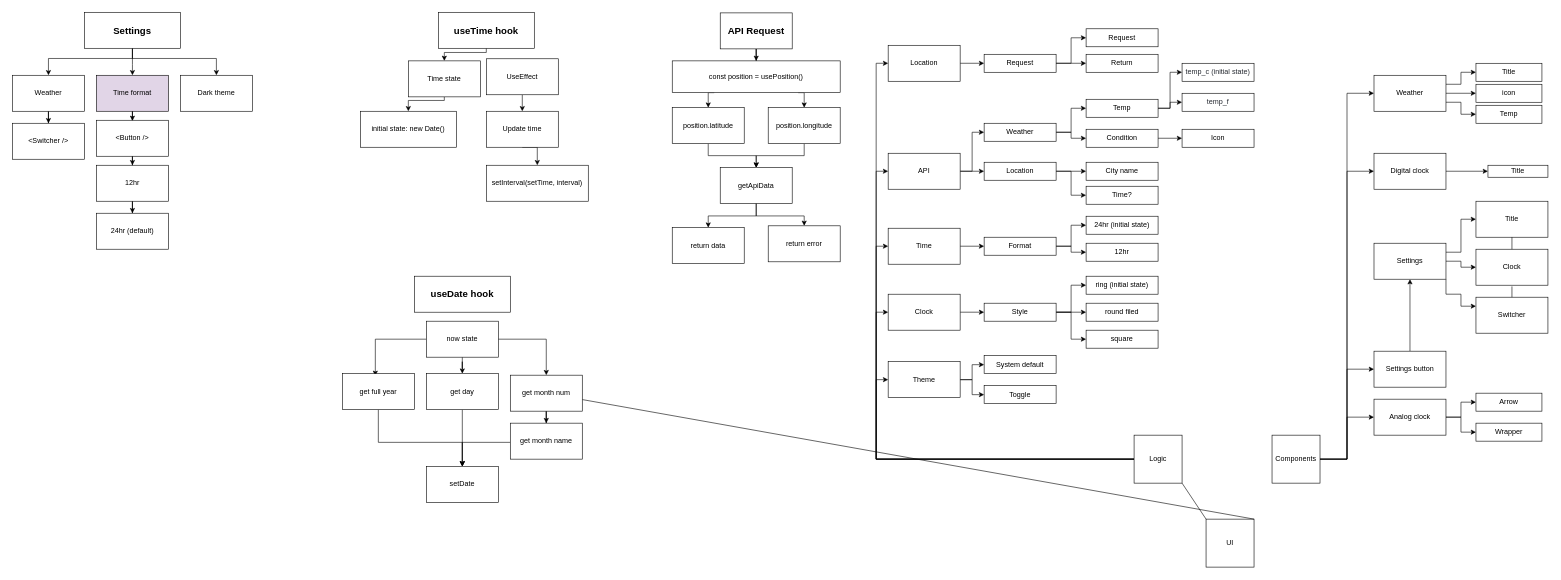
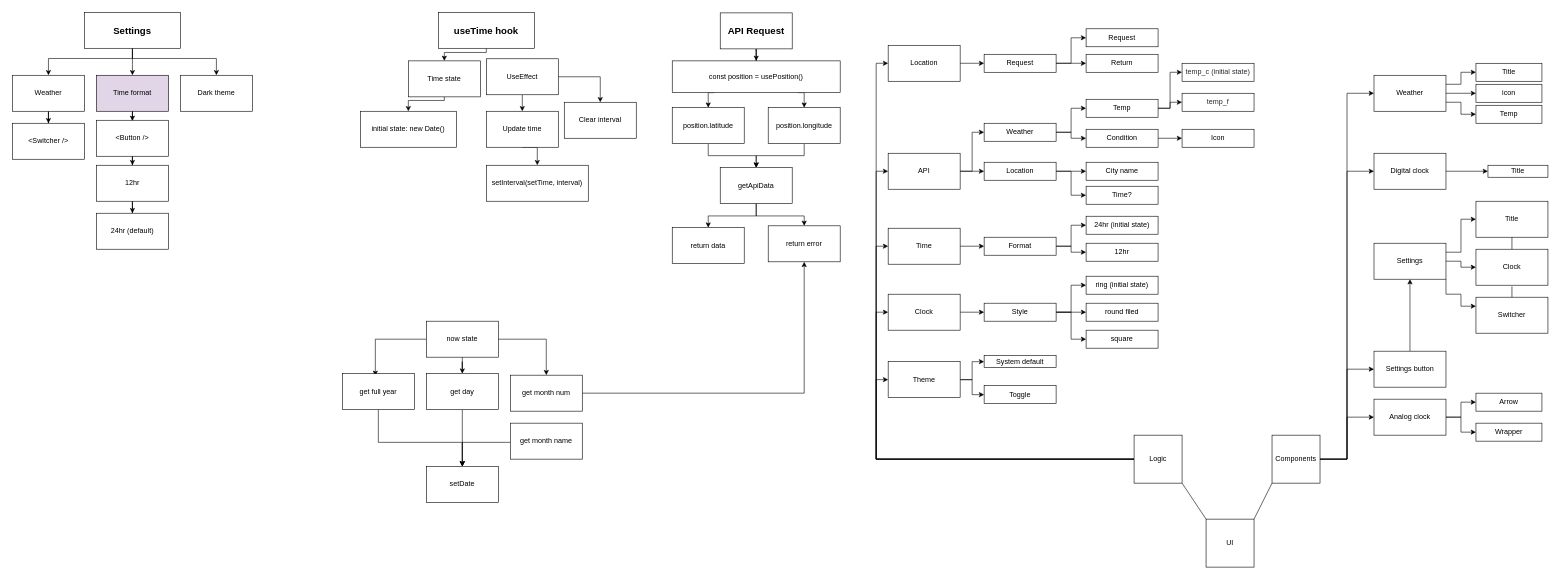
+ <mxCell id="108" style="edgeStyle=orthogonalEdgeStyle;rounded=0;orthogonalLoop=1;jettySize=auto;html=1;" parent="1" source="110" target="113" edge="1"><mxGeometry relative="1" as="geometry" /></mxCell>
+ <mxCell id="113" value="Clear interval" style="rounded=0;whiteSpace=wrap;html=1;" parent="1" vertex="1"><mxGeometry x="940" y="170" width="120" height="60" as="geometry" /></mxCell>
- <mxCell id="115" value="&lt;b&gt;&lt;font style=&quot;font-size: 16px&quot;&gt;useDate hook&lt;/font&gt;&lt;/b&gt;" style="rounded=0;whiteSpace=wrap;html=1;" parent="1" vertex="1"><mxGeometry x="690" y="460" width="160" height="60" as="geometry" /></mxCell>
- <mxCell id="84" value="System default" style="rounded=0;whiteSpace=wrap;html=1;" parent="1" vertex="1"><mxGeometry x="1640" y="592.5" width="120" height="30" as="geometry" /></mxCell>
+ <mxCell id="84" value="System default" style="rounded=0;whiteSpace=wrap;html=1;" parent="1" vertex="1"><mxGeometry x="1640" y="592.5" width="120" height="20" as="geometry" /></mxCell>
- <mxCell id="123" value="" style="edgeStyle=orthogonalEdgeStyle;rounded=0;orthogonalLoop=1;jettySize=auto;html=1;" parent="1" source="124" target="128" edge="1"><mxGeometry relative="1" as="geometry" /></mxCell>
+ <mxCell id="123" value="" style="edgeStyle=orthogonalEdgeStyle;rounded=0;orthogonalLoop=1;jettySize=auto;html=1;" parent="1" source="124" target="102" edge="1"><mxGeometry relative="1" as="geometry" /></mxCell>
- <mxCell id="15" value="" style="endArrow=none;html=1;exitX=1;exitY=0;exitDx=0;exitDy=0;" parent="1" source="2" target="124" edge="1"><mxGeometry width="50" height="50" relative="1" as="geometry"><mxPoint x="1920" y="615" as="sourcePoint" /><mxPoint x="1970" y="565" as="targetPoint" /></mxGeometry></mxCell>
+ <mxCell id="15" value="" style="endArrow=none;html=1;entryX=0;entryY=1;entryDx=0;entryDy=0;exitX=1;exitY=0;exitDx=0;exitDy=0;" parent="1" source="2" target="14" edge="1"><mxGeometry width="50" height="50" relative="1" as="geometry"><mxPoint x="1920" y="615" as="sourcePoint" /><mxPoint x="1970" y="565" as="targetPoint" /></mxGeometry></mxCell>
